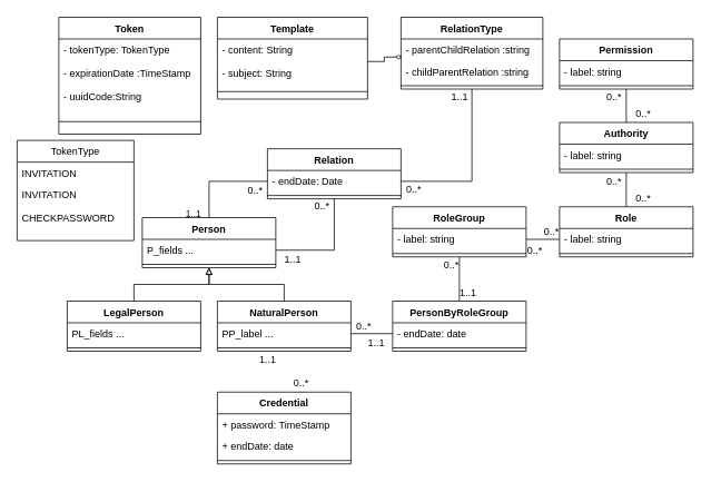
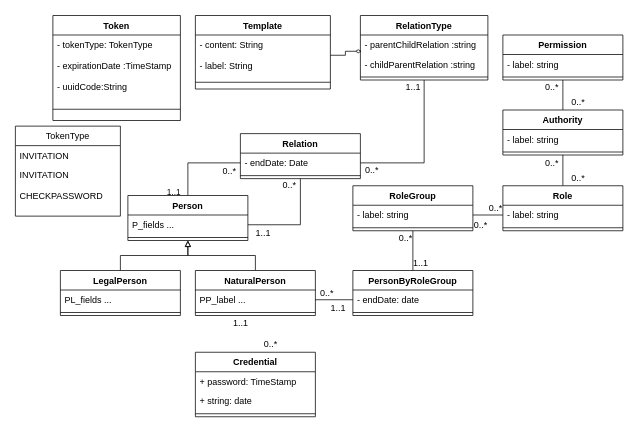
- <mxCell id="69" value="- content: String&#10;&#10;- subject: String" style="text;strokeColor=none;fillColor=none;align=left;verticalAlign=top;spacingLeft=4;spacingRight=4;overflow=hidden;rotatable=0;points=[[0,0.5],[1,0.5]];portConstraint=eastwest;" vertex="1" parent="68"><mxGeometry y="26" width="180" height="54" as="geometry" /></mxCell>
+ <mxCell id="69" value="- content: String&#10;&#10;- label: String" style="text;strokeColor=none;fillColor=none;align=left;verticalAlign=top;spacingLeft=4;spacingRight=4;overflow=hidden;rotatable=0;points=[[0,0.5],[1,0.5]];portConstraint=eastwest;" vertex="1" parent="68"><mxGeometry y="26" width="180" height="54" as="geometry" /></mxCell>
- <mxCell id="20" value="+ endDate: date" style="text;strokeColor=none;fillColor=none;align=left;verticalAlign=top;spacingLeft=4;spacingRight=4;overflow=hidden;rotatable=0;points=[[0,0.5],[1,0.5]];portConstraint=eastwest;" vertex="1" parent="18"><mxGeometry y="52" width="160" height="26" as="geometry" /></mxCell>
+ <mxCell id="20" value="+ string: date" style="text;strokeColor=none;fillColor=none;align=left;verticalAlign=top;spacingLeft=4;spacingRight=4;overflow=hidden;rotatable=0;points=[[0,0.5],[1,0.5]];portConstraint=eastwest;" vertex="1" parent="18"><mxGeometry y="52" width="160" height="26" as="geometry" /></mxCell>
